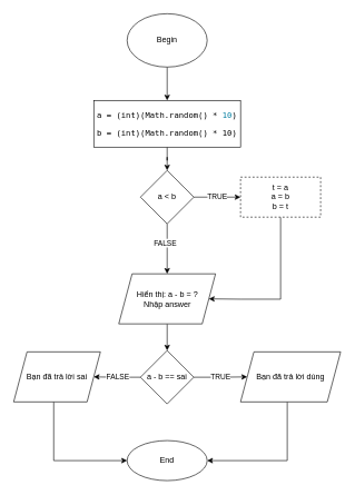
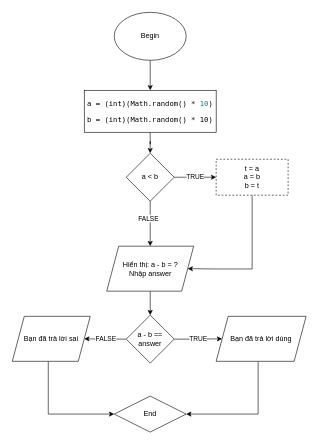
- <mxCell id="16" value="a - b == sai" style="rhombus;whiteSpace=wrap;html=1;" vertex="1" parent="1"><mxGeometry x="210" y="525" width="80" height="80" as="geometry" /></mxCell>
+ <mxCell id="16" value="a - b == answer" style="rhombus;whiteSpace=wrap;html=1;" vertex="1" parent="1"><mxGeometry x="210" y="525" width="80" height="80" as="geometry" /></mxCell>
- <mxCell id="21" value="End" style="ellipse;whiteSpace=wrap;html=1;" vertex="1" parent="1"><mxGeometry x="190" y="660" width="120" height="60" as="geometry" /></mxCell>
+ <mxCell id="21" value="End" style="rhombus;whiteSpace=wrap;html=1;" vertex="1" parent="1"><mxGeometry x="190" y="660" width="120" height="60" as="geometry" /></mxCell>
